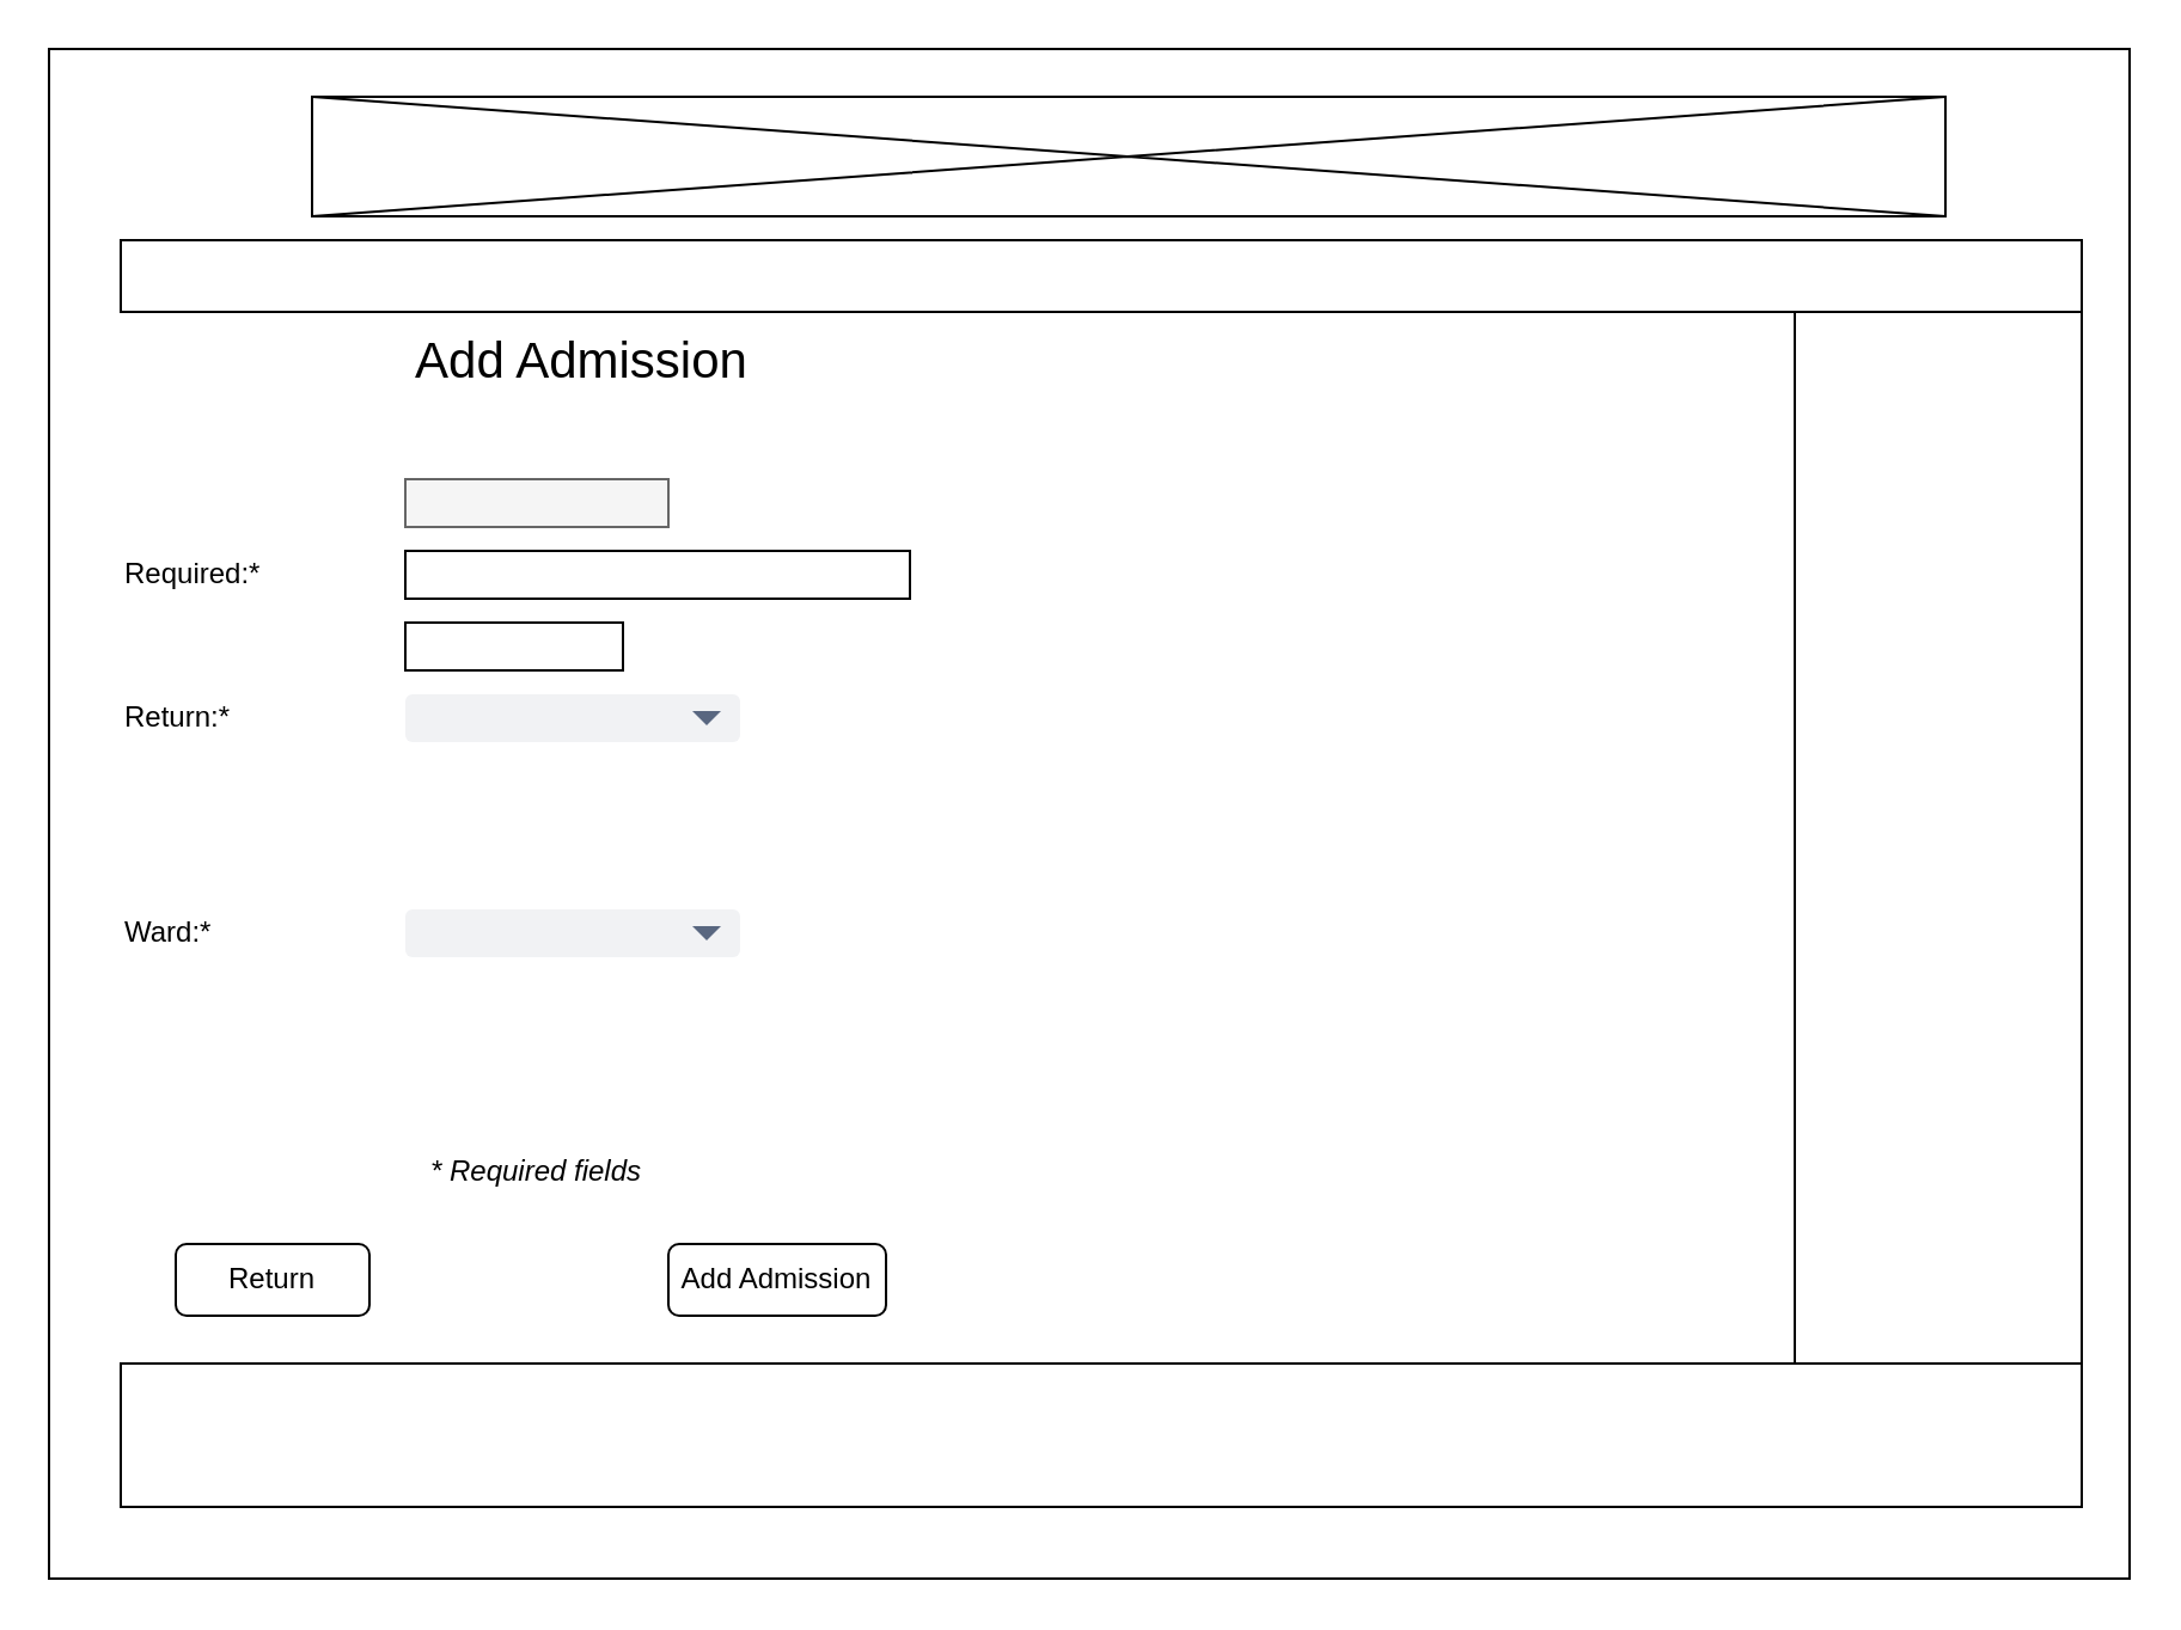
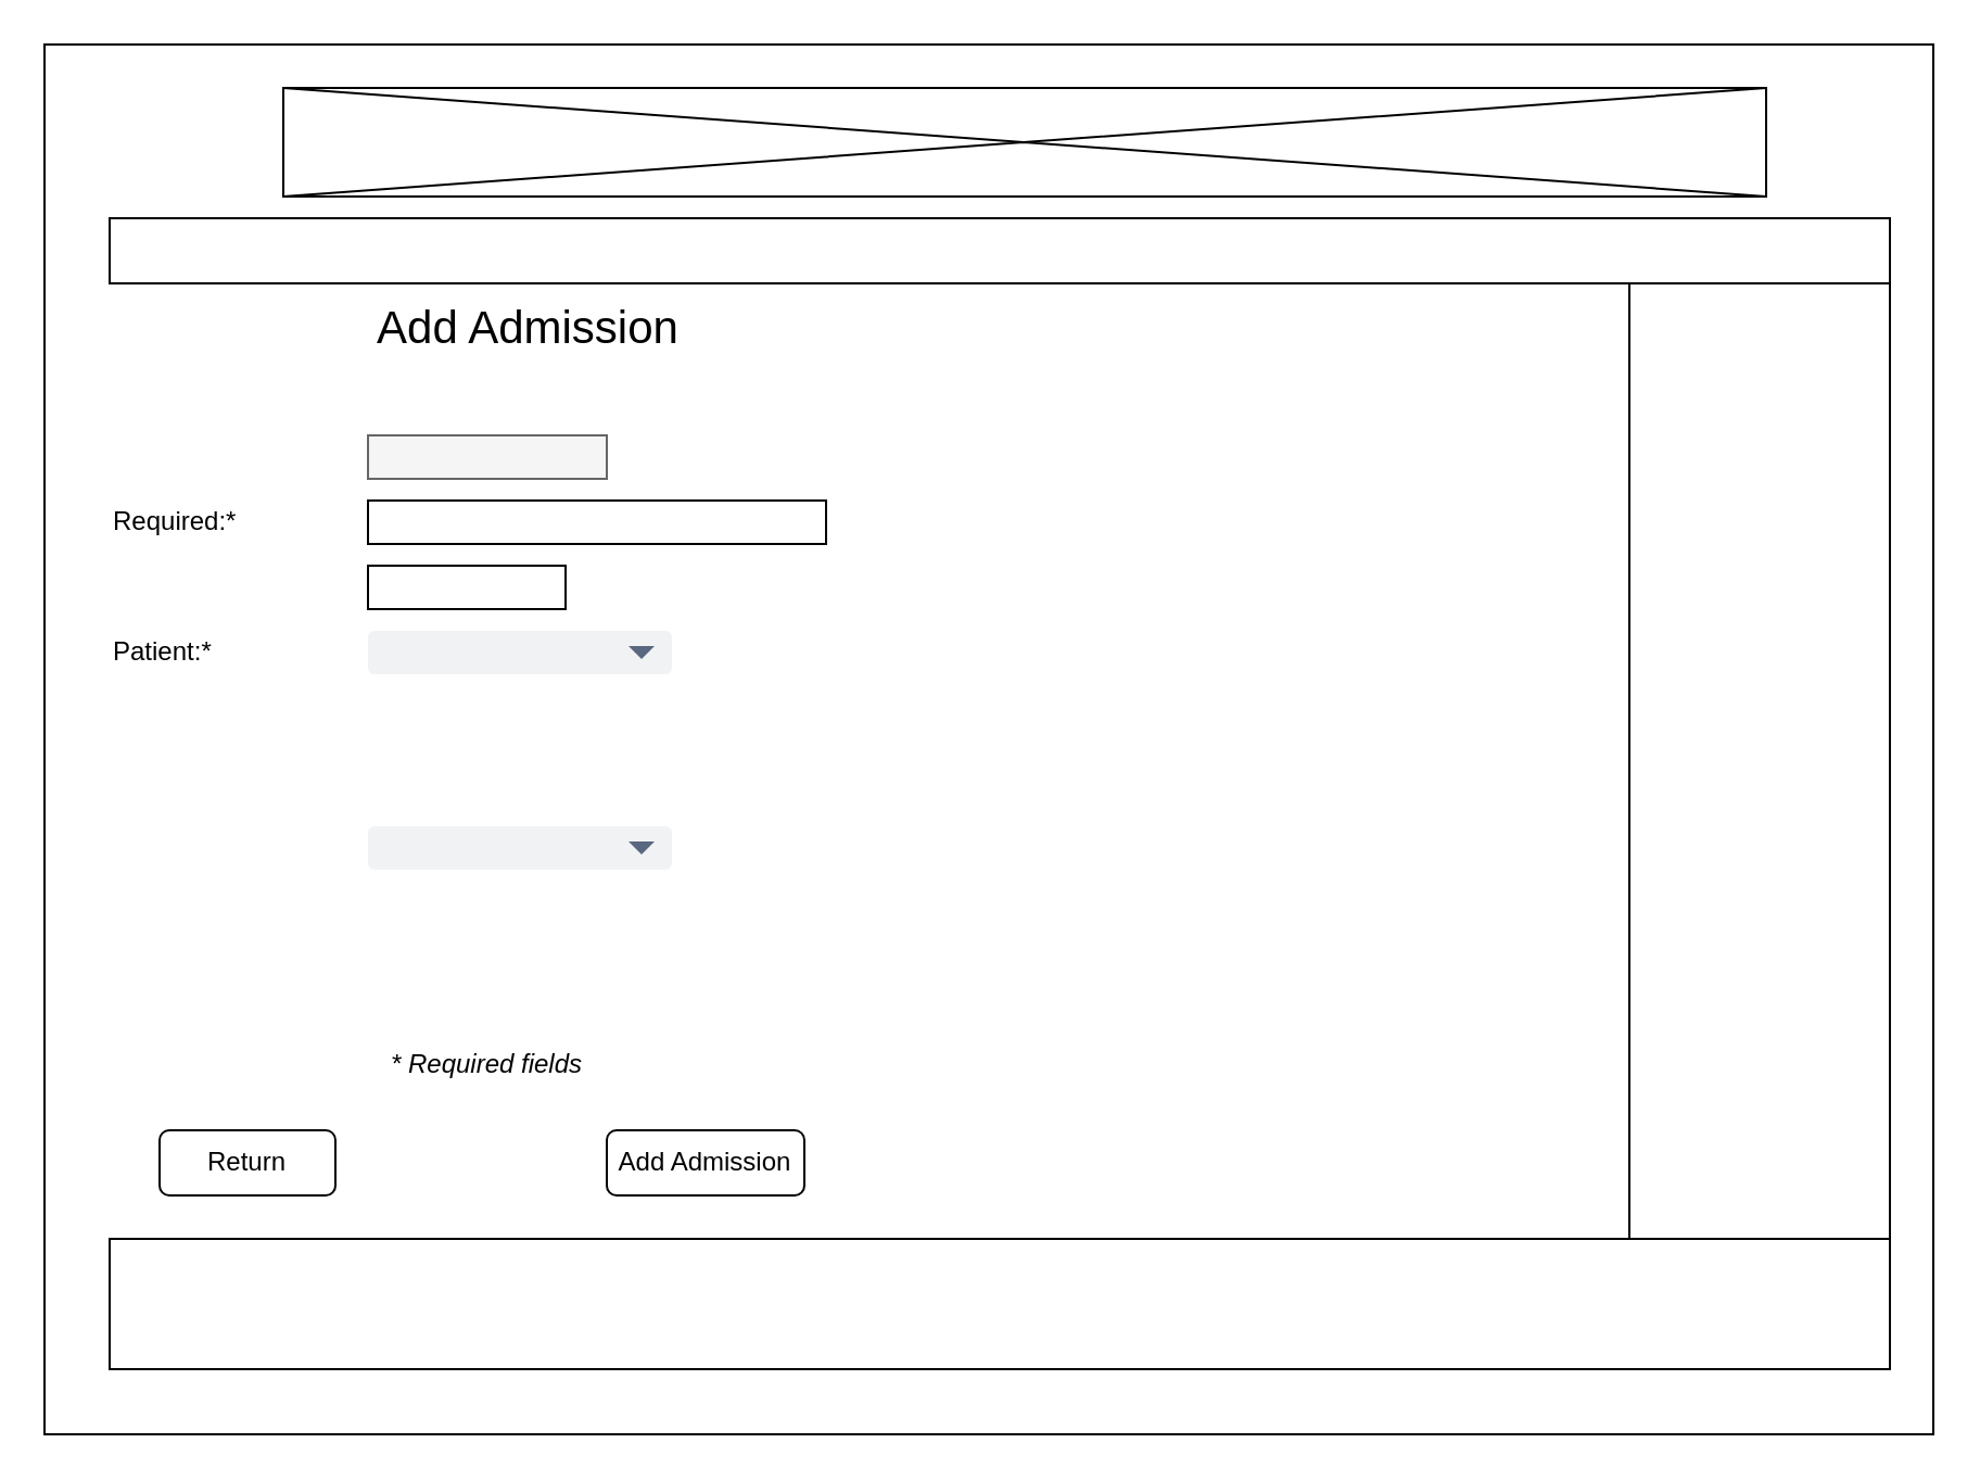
- <mxCell id="8" value="Return:*" style="text;html=1;strokeColor=none;fillColor=none;align=left;verticalAlign=middle;whiteSpace=wrap;rounded=0;" parent="1" vertex="1"><mxGeometry x="50" y="290" width="100" height="20" as="geometry" /></mxCell>
+ <mxCell id="8" value="Patient:*" style="text;html=1;strokeColor=none;fillColor=none;align=left;verticalAlign=middle;whiteSpace=wrap;rounded=0;" parent="1" vertex="1"><mxGeometry x="50" y="290" width="100" height="20" as="geometry" /></mxCell>
- <mxCell id="18" value="Ward:*" style="text;html=1;strokeColor=none;fillColor=none;align=left;verticalAlign=middle;whiteSpace=wrap;rounded=0;" vertex="1" parent="1"><mxGeometry x="50" y="380" width="100" height="20" as="geometry" /></mxCell>
